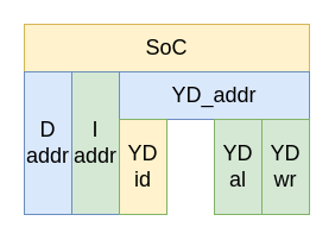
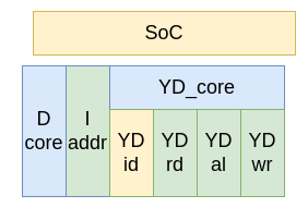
- <mxCell id="2" value="SoC" style="rounded=0;whiteSpace=wrap;html=1;fontSize=18;fillColor=#fff2cc;strokeColor=#d6b656;" vertex="1" parent="1"><mxGeometry x="20" y="20" width="240" height="40" as="geometry" /></mxCell>
+ <mxCell id="2" value="SoC" style="rounded=0;whiteSpace=wrap;html=1;fontSize=18;fillColor=#fff2cc;strokeColor=#d6b656;" vertex="1" parent="1"><mxGeometry x="30" y="10" width="240" height="40" as="geometry" /></mxCell>
- <mxCell id="5" value="YD_addr" style="rounded=0;whiteSpace=wrap;html=1;fontSize=18;fillColor=#dae8fc;strokeColor=#6c8ebf;" vertex="1" parent="1"><mxGeometry x="100" y="60" width="160" height="40" as="geometry" /></mxCell>
+ <mxCell id="5" value="YD_core" style="rounded=0;whiteSpace=wrap;html=1;fontSize=18;fillColor=#dae8fc;strokeColor=#6c8ebf;" vertex="1" parent="1"><mxGeometry x="100" y="60" width="160" height="40" as="geometry" /></mxCell>
- <mxCell id="3" value="D&lt;br&gt;addr" style="rounded=0;whiteSpace=wrap;html=1;fontSize=18;fillColor=#dae8fc;strokeColor=#6c8ebf;" vertex="1" parent="1"><mxGeometry x="20" y="60" width="40" height="120" as="geometry" /></mxCell>
+ <mxCell id="3" value="D&lt;br&gt;core" style="rounded=0;whiteSpace=wrap;html=1;fontSize=18;fillColor=#dae8fc;strokeColor=#6c8ebf;" vertex="1" parent="1"><mxGeometry x="20" y="60" width="40" height="120" as="geometry" /></mxCell>
+ <mxCell id="6" value="YD&lt;br&gt;rd" style="rounded=0;whiteSpace=wrap;html=1;fontSize=18;fillColor=#d5e8d4;strokeColor=#82b366;" vertex="1" parent="1"><mxGeometry x="140" y="100" width="40" height="80" as="geometry" /></mxCell>
